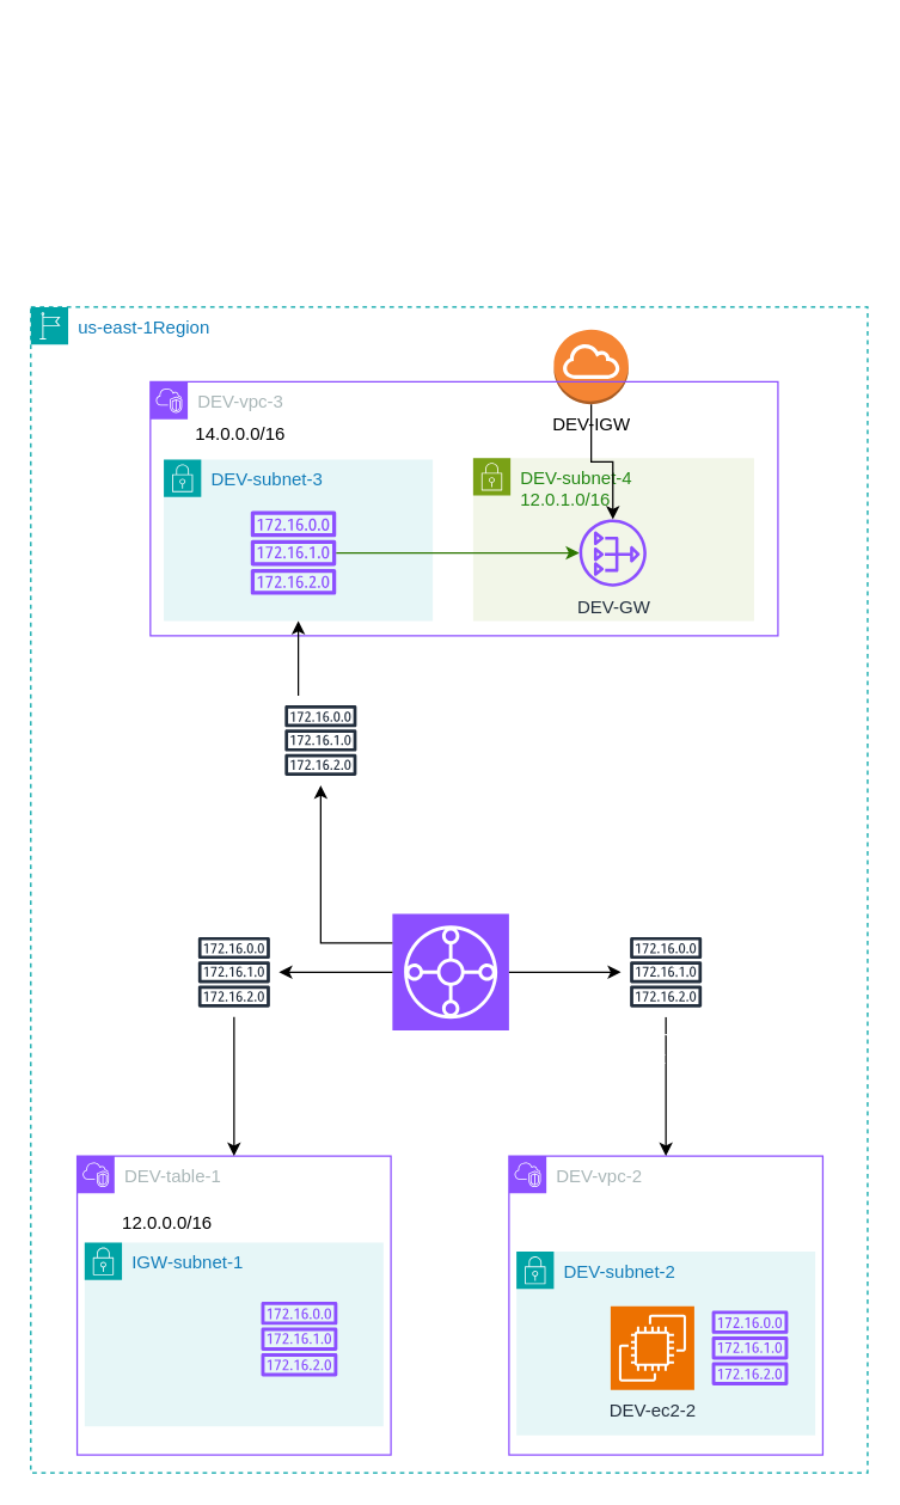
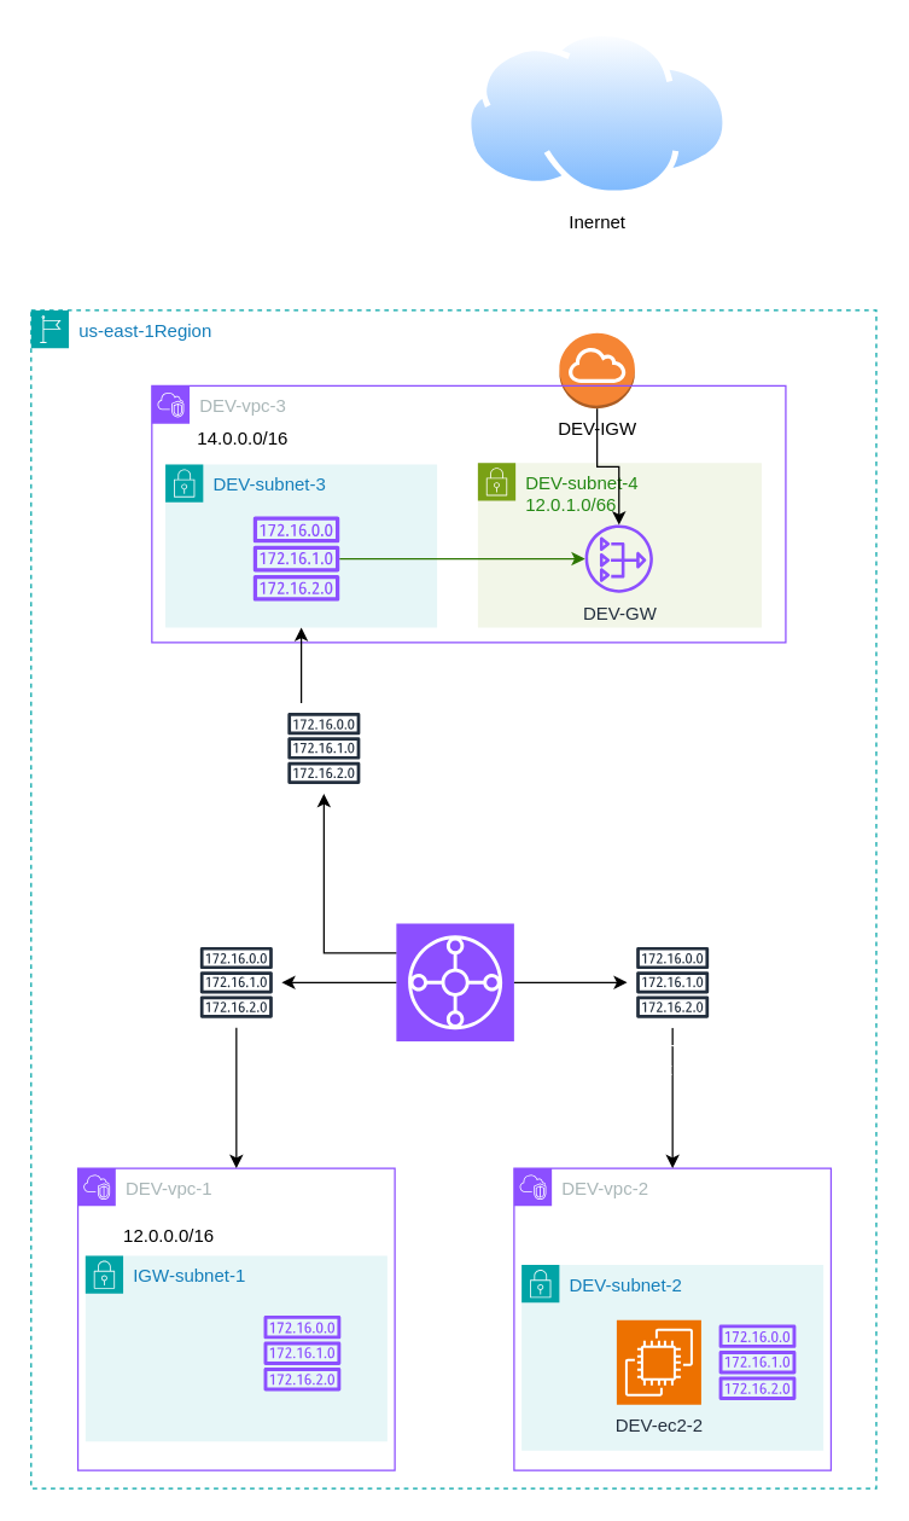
+ <mxCell id="27" value="Inernet" style="image;aspect=fixed;perimeter=ellipsePerimeter;html=1;align=center;shadow=0;dashed=0;spacingTop=3;image=img/lib/active_directory/internet_cloud.svg;" parent="1" vertex="1"><mxGeometry x="308" y="20" width="174.6" height="110" as="geometry" /></mxCell>
- <mxCell id="20" value="DEV-subnet-4&lt;br&gt;12.0.1.0/16" style="points=[[0,0],[0.25,0],[0.5,0],[0.75,0],[1,0],[1,0.25],[1,0.5],[1,0.75],[1,1],[0.75,1],[0.5,1],[0.25,1],[0,1],[0,0.75],[0,0.5],[0,0.25]];outlineConnect=0;gradientColor=none;html=1;whiteSpace=wrap;fontSize=12;fontStyle=0;container=1;pointerEvents=0;collapsible=0;recursiveResize=0;shape=mxgraph.aws4.group;grIcon=mxgraph.aws4.group_security_group;grStroke=0;strokeColor=#7AA116;fillColor=#F2F6E8;verticalAlign=top;align=left;spacingLeft=30;fontColor=#248814;dashed=0;" parent="19" vertex="1"><mxGeometry x="216" y="51" width="188" height="109" as="geometry" /></mxCell>
+ <mxCell id="20" value="DEV-subnet-4&lt;br&gt;12.0.1.0/66" style="points=[[0,0],[0.25,0],[0.5,0],[0.75,0],[1,0],[1,0.25],[1,0.5],[1,0.75],[1,1],[0.75,1],[0.5,1],[0.25,1],[0,1],[0,0.75],[0,0.5],[0,0.25]];outlineConnect=0;gradientColor=none;html=1;whiteSpace=wrap;fontSize=12;fontStyle=0;container=1;pointerEvents=0;collapsible=0;recursiveResize=0;shape=mxgraph.aws4.group;grIcon=mxgraph.aws4.group_security_group;grStroke=0;strokeColor=#7AA116;fillColor=#F2F6E8;verticalAlign=top;align=left;spacingLeft=30;fontColor=#248814;dashed=0;" parent="19" vertex="1"><mxGeometry x="216" y="51" width="188" height="109" as="geometry" /></mxCell>
- <mxCell id="10" value="DEV-table-1" style="points=[[0,0],[0.25,0],[0.5,0],[0.75,0],[1,0],[1,0.25],[1,0.5],[1,0.75],[1,1],[0.75,1],[0.5,1],[0.25,1],[0,1],[0,0.75],[0,0.5],[0,0.25]];outlineConnect=0;gradientColor=none;html=1;whiteSpace=wrap;fontSize=12;fontStyle=0;container=1;pointerEvents=0;collapsible=0;recursiveResize=0;shape=mxgraph.aws4.group;grIcon=mxgraph.aws4.group_vpc2;strokeColor=#8C4FFF;fillColor=none;verticalAlign=top;align=left;spacingLeft=30;fontColor=#AAB7B8;dashed=0;" vertex="1" parent="2"><mxGeometry x="31" y="568" width="210" height="200" as="geometry" /></mxCell>
+ <mxCell id="10" value="DEV-vpc-1" style="points=[[0,0],[0.25,0],[0.5,0],[0.75,0],[1,0],[1,0.25],[1,0.5],[1,0.75],[1,1],[0.75,1],[0.5,1],[0.25,1],[0,1],[0,0.75],[0,0.5],[0,0.25]];outlineConnect=0;gradientColor=none;html=1;whiteSpace=wrap;fontSize=12;fontStyle=0;container=1;pointerEvents=0;collapsible=0;recursiveResize=0;shape=mxgraph.aws4.group;grIcon=mxgraph.aws4.group_vpc2;strokeColor=#8C4FFF;fillColor=none;verticalAlign=top;align=left;spacingLeft=30;fontColor=#AAB7B8;dashed=0;" vertex="1" parent="2"><mxGeometry x="31" y="568" width="210" height="200" as="geometry" /></mxCell>
